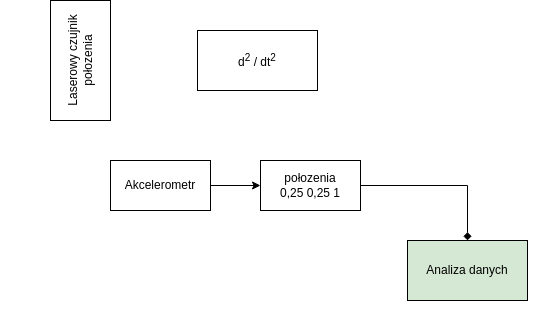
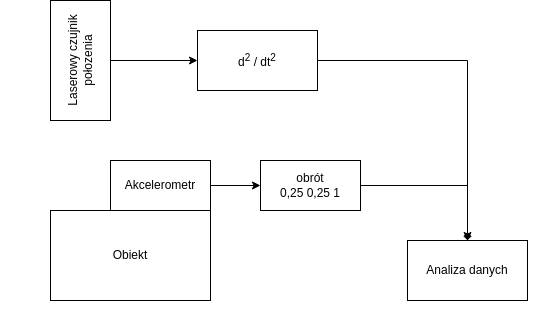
+ <mxCell id="5" value="" style="edgeStyle=orthogonalEdgeStyle;rounded=0;orthogonalLoop=1;jettySize=auto;html=1;strokeColor=#000000;" parent="1" source="6" target="8" edge="1"><mxGeometry relative="1" as="geometry" /></mxCell>
+ <mxCell id="7" value="" style="edgeStyle=orthogonalEdgeStyle;rounded=0;orthogonalLoop=1;jettySize=auto;html=1;strokeColor=#000000;" parent="1" source="8" target="10" edge="1"><mxGeometry relative="1" as="geometry" /></mxCell>
- <mxCell id="9" value="połozenia&lt;br&gt;0,25 0,25 1" style="rounded=0;whiteSpace=wrap;html=1;" parent="1" vertex="1"><mxGeometry x="260" y="150" width="100" height="50" as="geometry" /></mxCell>
+ <mxCell id="9" value="obrót&lt;br&gt;0,25 0,25 1" style="rounded=0;whiteSpace=wrap;html=1;" parent="1" vertex="1"><mxGeometry x="260" y="150" width="100" height="50" as="geometry" /></mxCell>
+ <mxCell id="2" value="Obiekt" style="rounded=0;whiteSpace=wrap;html=1;" parent="1" vertex="1"><mxGeometry x="50" y="200" width="160" height="90" as="geometry" /></mxCell>
- <mxCell id="10" value="Analiza danych" style="whiteSpace=wrap;html=1;rounded=0;fillColor=#d5e8d4;" parent="1" vertex="1"><mxGeometry x="407" y="230" width="120" height="60" as="geometry" /></mxCell>
+ <mxCell id="10" value="Analiza danych" style="whiteSpace=wrap;html=1;rounded=0;" parent="1" vertex="1"><mxGeometry x="407" y="230" width="120" height="60" as="geometry" /></mxCell>
